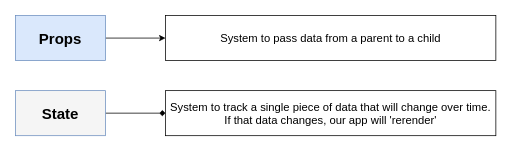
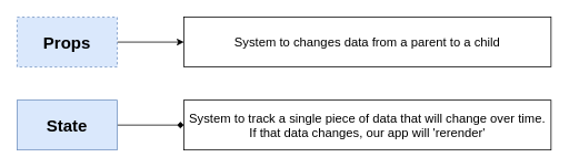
- <mxCell id="4" value="&lt;b&gt;&lt;font style=&quot;font-size: 20px&quot;&gt;Props&lt;/font&gt;&lt;/b&gt;" style="rounded=0;whiteSpace=wrap;html=1;fillColor=#dae8fc;strokeColor=#6c8ebf;" parent="1" vertex="1"><mxGeometry x="20" y="20" width="120" height="60" as="geometry" /></mxCell>
+ <mxCell id="4" value="&lt;b&gt;&lt;font style=&quot;font-size: 20px&quot;&gt;Props&lt;/font&gt;&lt;/b&gt;" style="rounded=0;whiteSpace=wrap;html=1;fillColor=#dae8fc;strokeColor=#6c8ebf;dashed=1;" parent="1" vertex="1"><mxGeometry x="20" y="20" width="120" height="60" as="geometry" /></mxCell>
- <mxCell id="2" value="&lt;font style=&quot;font-size: 15px&quot;&gt;System to pass data from a parent to a child&lt;/font&gt;" style="rounded=0;whiteSpace=wrap;html=1;" parent="1" vertex="1"><mxGeometry x="220" y="20" width="440" height="60" as="geometry" /></mxCell>
+ <mxCell id="2" value="&lt;font style=&quot;font-size: 15px&quot;&gt;System to changes data from a parent to a child&lt;/font&gt;" style="rounded=0;whiteSpace=wrap;html=1;" parent="1" vertex="1"><mxGeometry x="220" y="20" width="440" height="60" as="geometry" /></mxCell>
- <mxCell id="6" value="&lt;b&gt;&lt;font style=&quot;font-size: 20px&quot;&gt;State&lt;/font&gt;&lt;/b&gt;" style="rounded=0;whiteSpace=wrap;html=1;fillColor=#f5f5f5;strokeColor=#6c8ebf;" parent="1" vertex="1"><mxGeometry x="20" y="120" width="120" height="60" as="geometry" /></mxCell>
+ <mxCell id="6" value="&lt;b&gt;&lt;font style=&quot;font-size: 20px&quot;&gt;State&lt;/font&gt;&lt;/b&gt;" style="rounded=0;whiteSpace=wrap;html=1;fillColor=#dae8fc;strokeColor=#6c8ebf;" parent="1" vertex="1"><mxGeometry x="20" y="120" width="120" height="60" as="geometry" /></mxCell>
